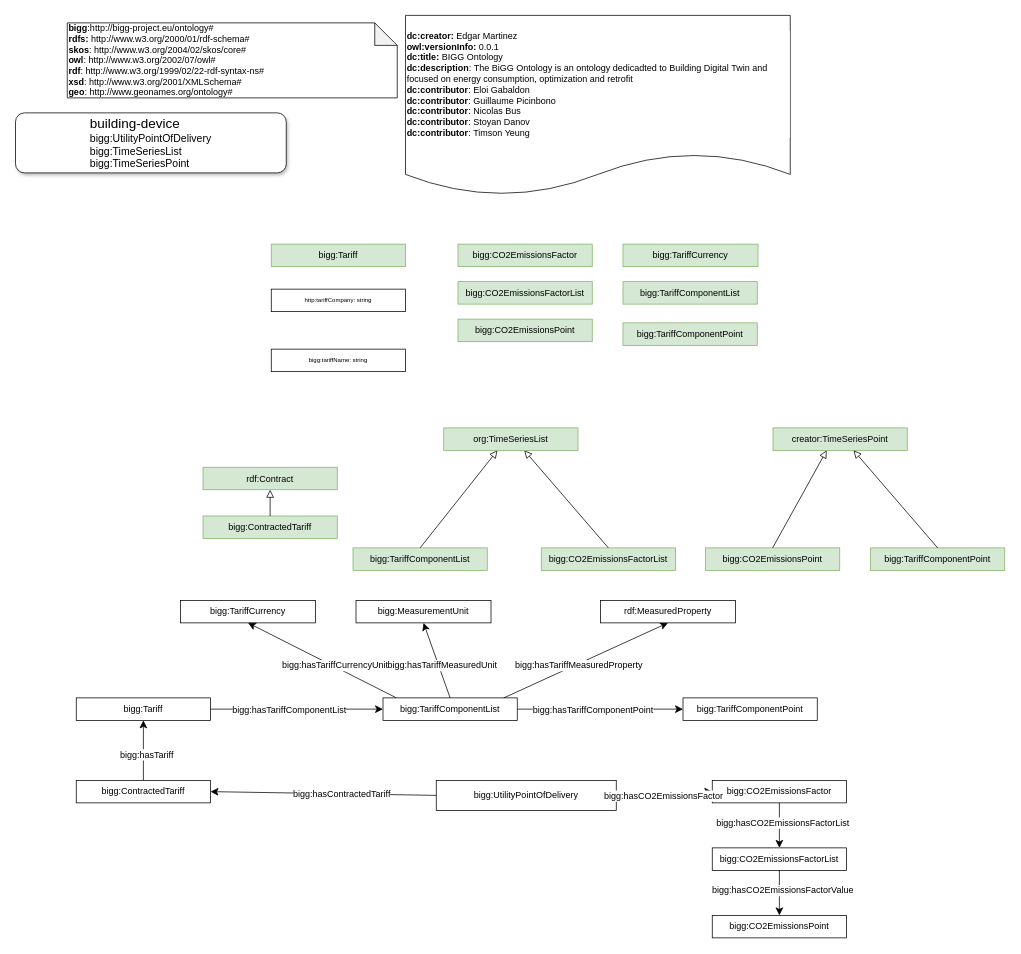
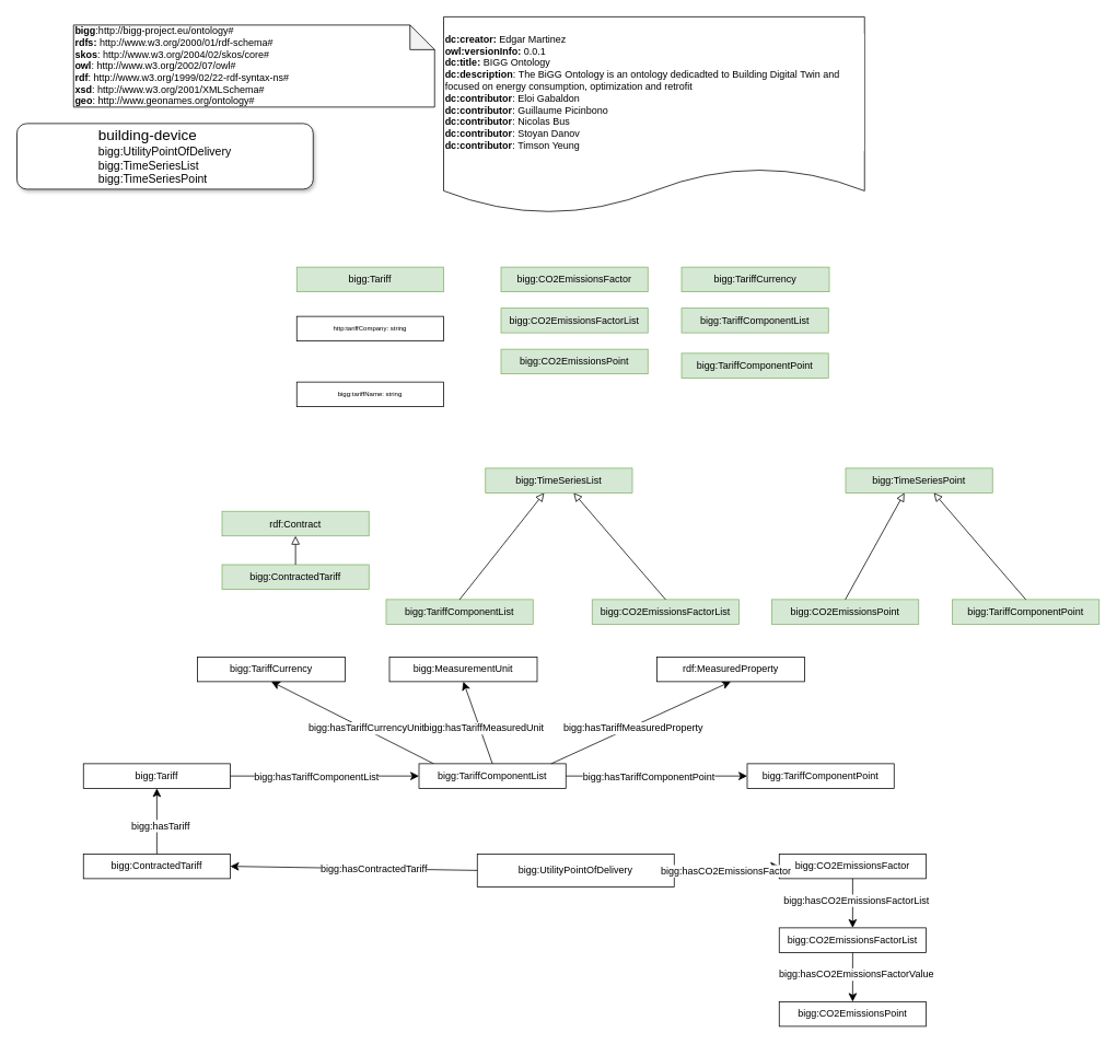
- <mxCell id="31" value="org:TimeSeriesList" style="rounded=0;whiteSpace=wrap;html=1;snapToPoint=1;points=[[0.1,0],[0.2,0],[0.3,0],[0.4,0],[0.5,0],[0.6,0],[0.7,0],[0.8,0],[0.9,0],[0,0.1],[0,0.3],[0,0.5],[0,0.7],[0,0.9],[0.1,1],[0.2,1],[0.3,1],[0.4,1],[0.5,1],[0.6,1],[0.7,1],[0.8,1],[0.9,1],[1,0.1],[1,0.3],[1,0.5],[1,0.7],[1,0.9]];fillColor=#d5e8d4;strokeColor=#82b366;" parent="1" vertex="1"><mxGeometry x="591" y="570" width="179" height="30" as="geometry" /></mxCell>
+ <mxCell id="31" value="bigg:TimeSeriesList" style="rounded=0;whiteSpace=wrap;html=1;snapToPoint=1;points=[[0.1,0],[0.2,0],[0.3,0],[0.4,0],[0.5,0],[0.6,0],[0.7,0],[0.8,0],[0.9,0],[0,0.1],[0,0.3],[0,0.5],[0,0.7],[0,0.9],[0.1,1],[0.2,1],[0.3,1],[0.4,1],[0.5,1],[0.6,1],[0.7,1],[0.8,1],[0.9,1],[1,0.1],[1,0.3],[1,0.5],[1,0.7],[1,0.9]];fillColor=#d5e8d4;strokeColor=#82b366;" parent="1" vertex="1"><mxGeometry x="591" y="570" width="179" height="30" as="geometry" /></mxCell>
- <mxCell id="48" value="creator:TimeSeriesPoint" style="rounded=0;whiteSpace=wrap;html=1;snapToPoint=1;points=[[0.1,0],[0.2,0],[0.3,0],[0.4,0],[0.5,0],[0.6,0],[0.7,0],[0.8,0],[0.9,0],[0,0.1],[0,0.3],[0,0.5],[0,0.7],[0,0.9],[0.1,1],[0.2,1],[0.3,1],[0.4,1],[0.5,1],[0.6,1],[0.7,1],[0.8,1],[0.9,1],[1,0.1],[1,0.3],[1,0.5],[1,0.7],[1,0.9]];fillColor=#d5e8d4;strokeColor=#82b366;" parent="1" vertex="1"><mxGeometry x="1030" y="570" width="179" height="30" as="geometry" /></mxCell>
+ <mxCell id="48" value="bigg:TimeSeriesPoint" style="rounded=0;whiteSpace=wrap;html=1;snapToPoint=1;points=[[0.1,0],[0.2,0],[0.3,0],[0.4,0],[0.5,0],[0.6,0],[0.7,0],[0.8,0],[0.9,0],[0,0.1],[0,0.3],[0,0.5],[0,0.7],[0,0.9],[0.1,1],[0.2,1],[0.3,1],[0.4,1],[0.5,1],[0.6,1],[0.7,1],[0.8,1],[0.9,1],[1,0.1],[1,0.3],[1,0.5],[1,0.7],[1,0.9]];fillColor=#d5e8d4;strokeColor=#82b366;" parent="1" vertex="1"><mxGeometry x="1030" y="570" width="179" height="30" as="geometry" /></mxCell>
